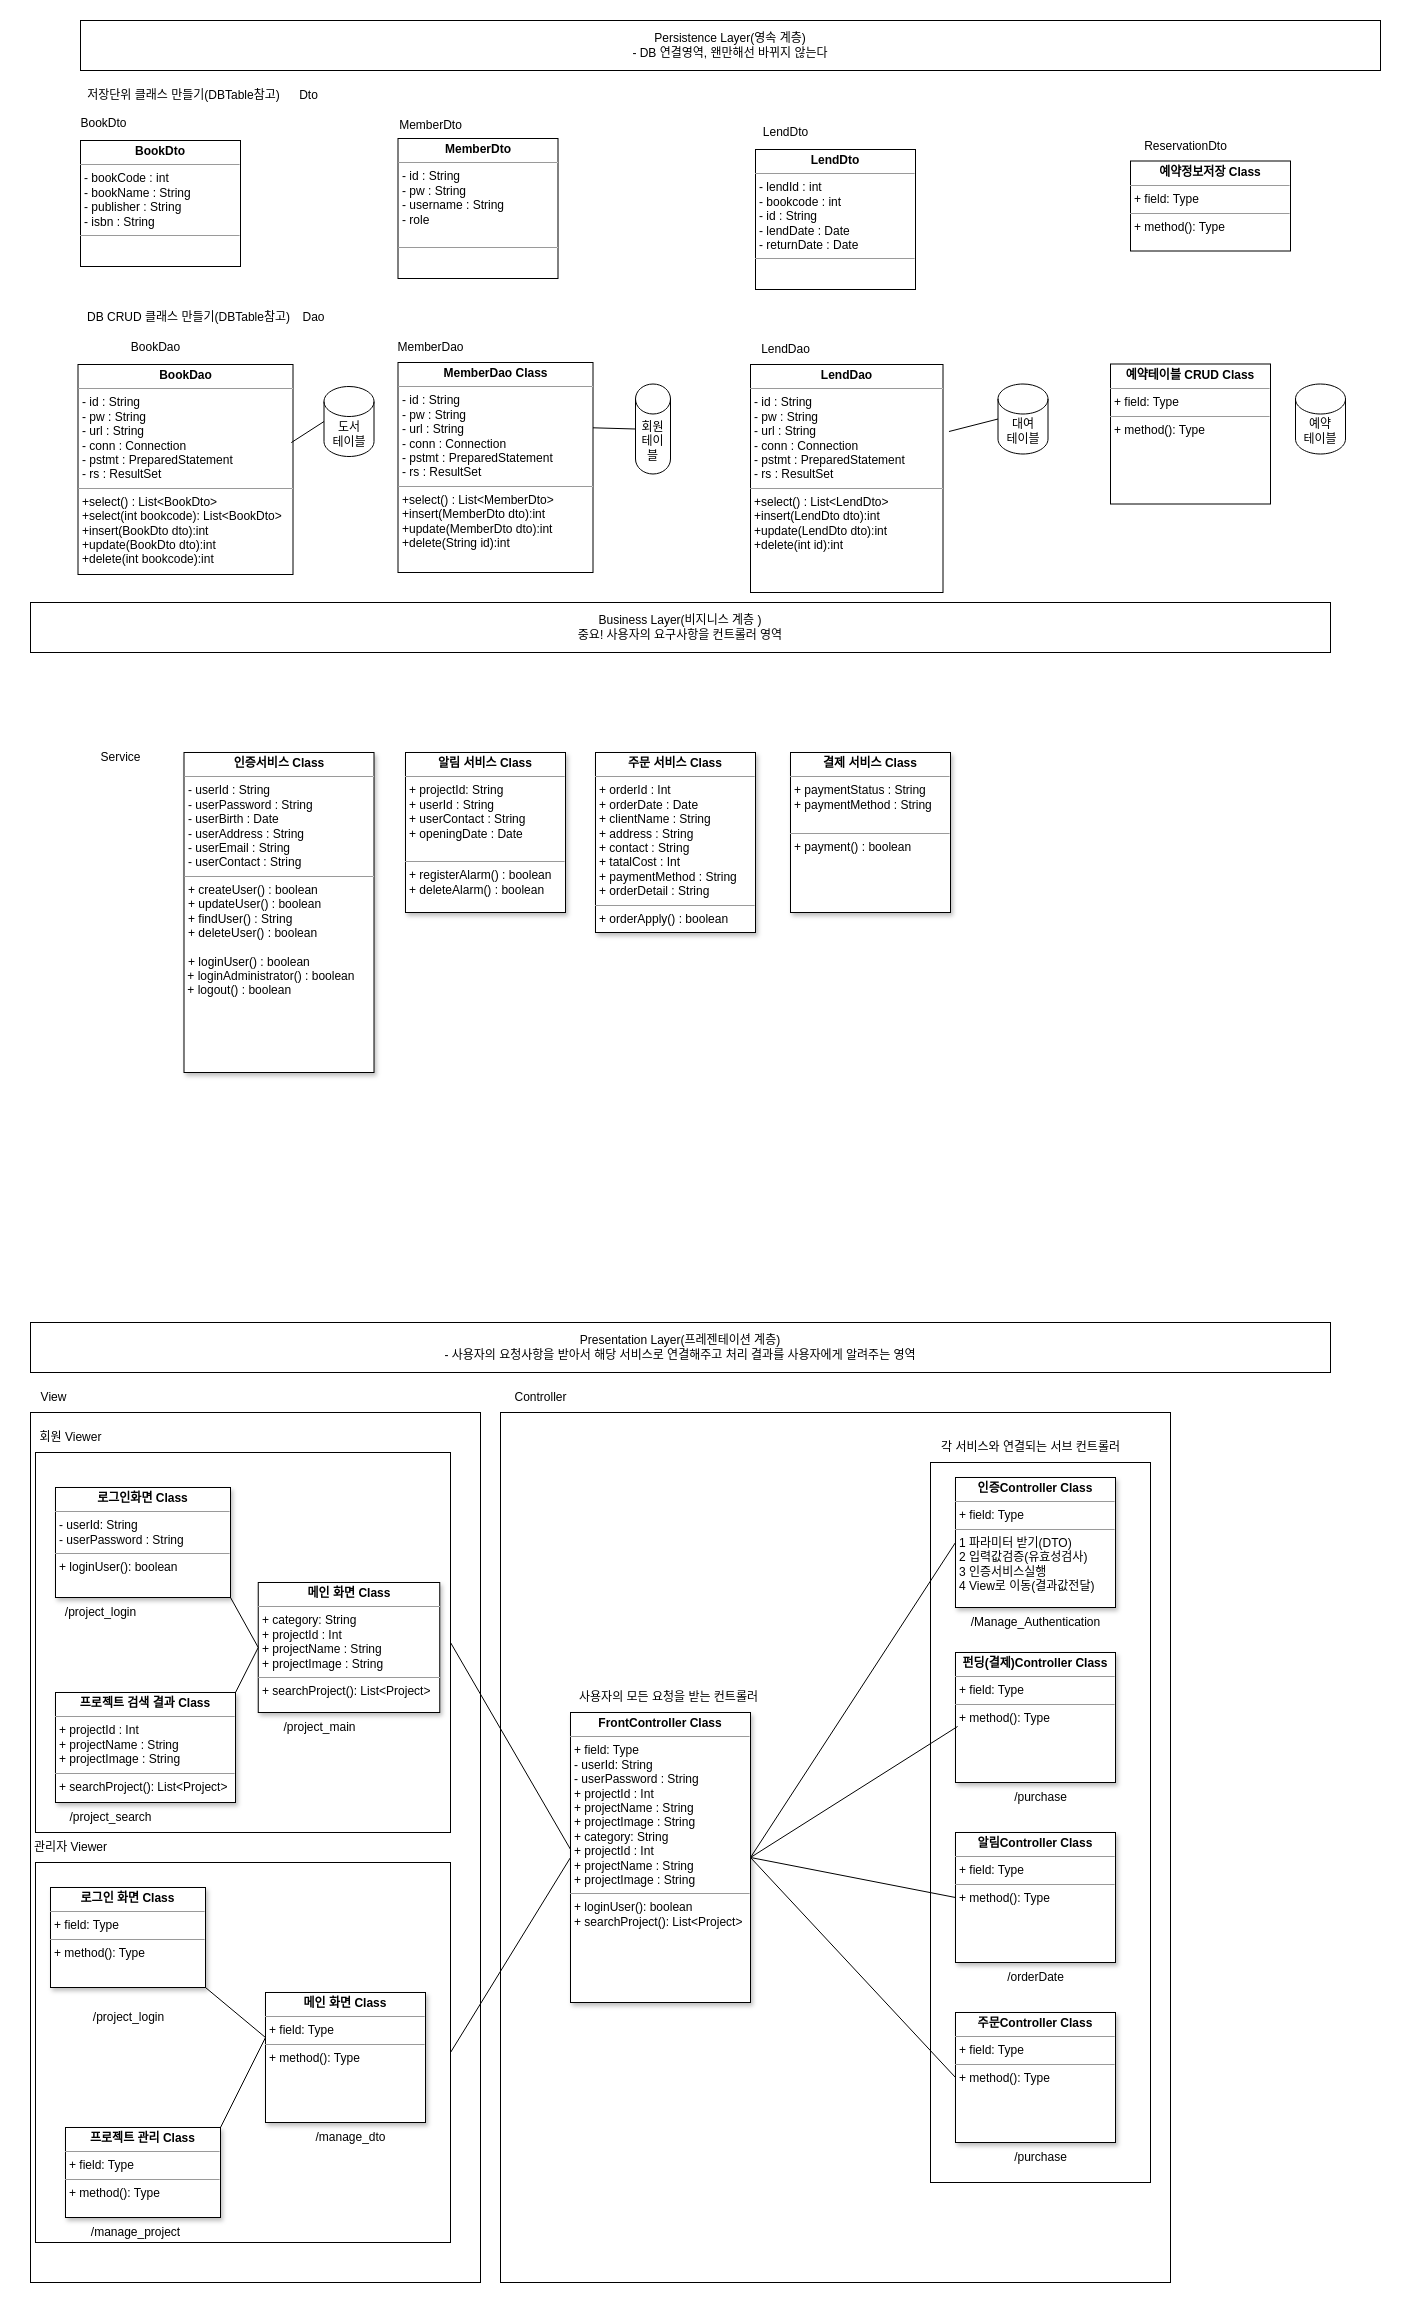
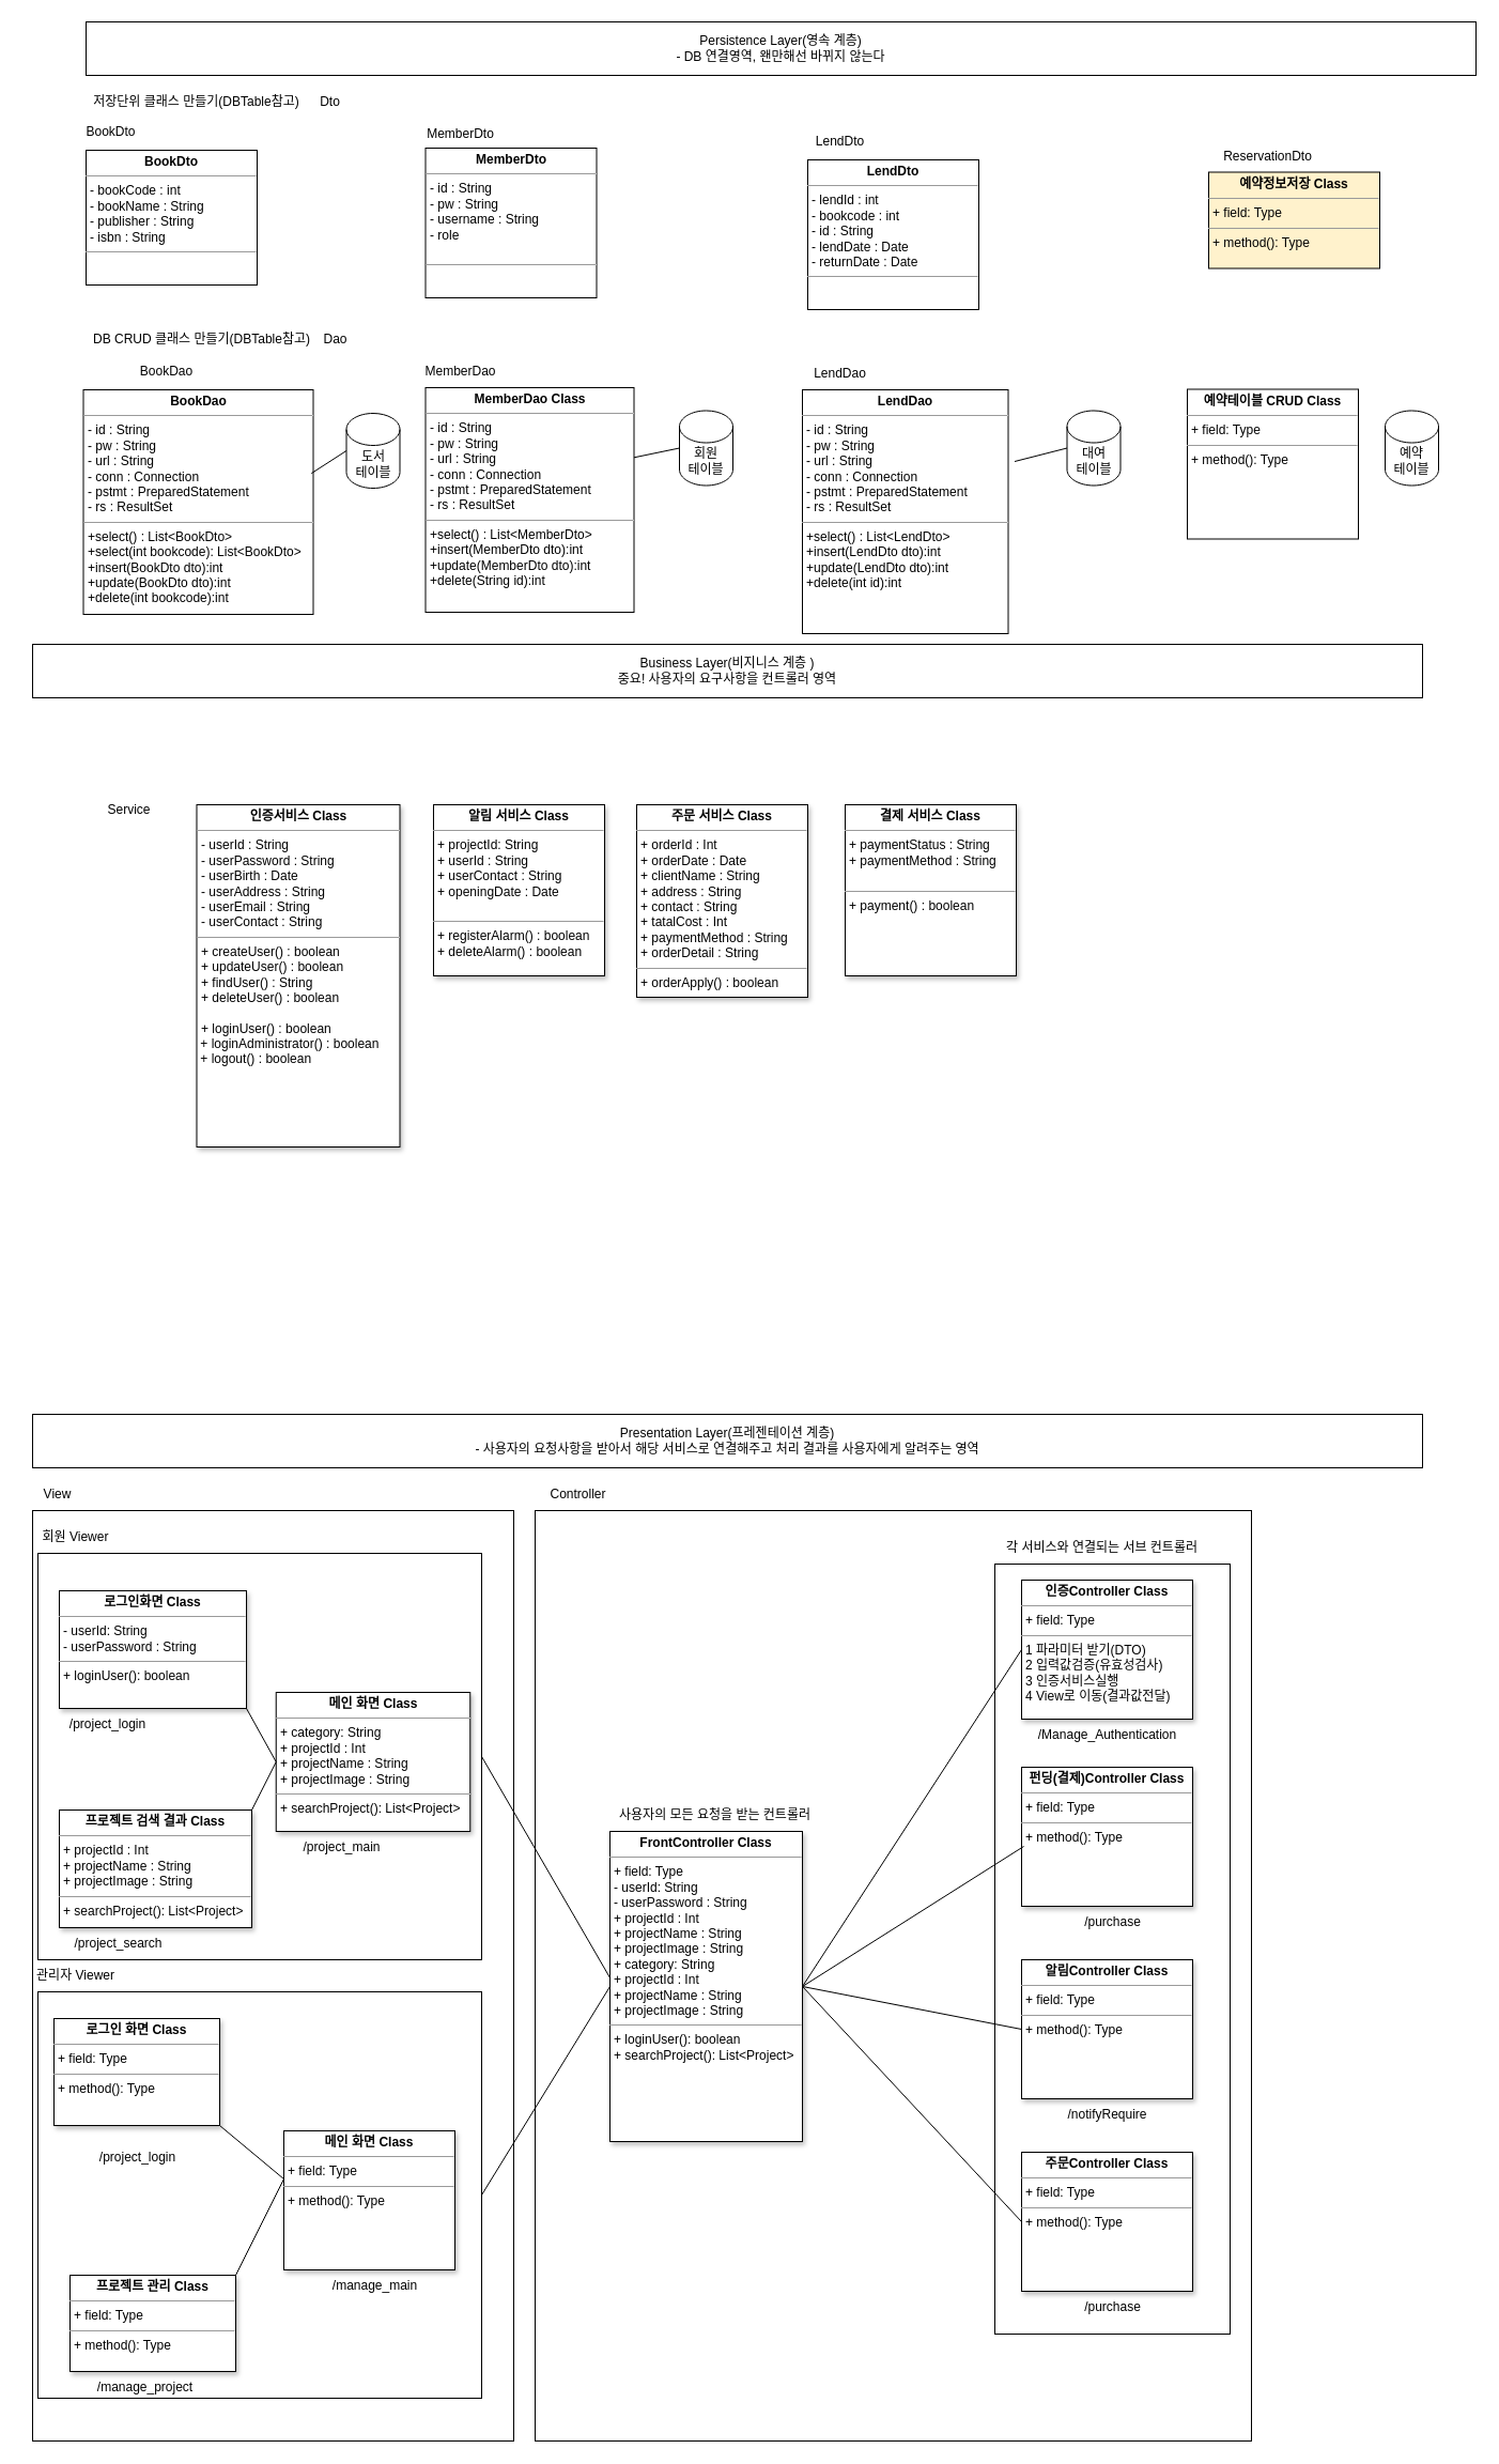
- <mxCell id="6" value="&lt;p style=&quot;margin:0px;margin-top:4px;text-align:center;&quot;&gt;&lt;b&gt;예약정보저장 Class&lt;/b&gt;&lt;/p&gt;&lt;hr size=&quot;1&quot;&gt;&lt;p style=&quot;margin:0px;margin-left:4px;&quot;&gt;+ field: Type&lt;/p&gt;&lt;hr size=&quot;1&quot;&gt;&lt;p style=&quot;margin:0px;margin-left:4px;&quot;&gt;+ method(): Type&lt;/p&gt;" style="verticalAlign=top;align=left;overflow=fill;fontSize=12;fontFamily=Helvetica;html=1;whiteSpace=wrap;" parent="1" vertex="1"><mxGeometry x="1130" y="160.5" width="160" height="90" as="geometry" /></mxCell>
+ <mxCell id="6" value="&lt;p style=&quot;margin:0px;margin-top:4px;text-align:center;&quot;&gt;&lt;b&gt;예약정보저장 Class&lt;/b&gt;&lt;/p&gt;&lt;hr size=&quot;1&quot;&gt;&lt;p style=&quot;margin:0px;margin-left:4px;&quot;&gt;+ field: Type&lt;/p&gt;&lt;hr size=&quot;1&quot;&gt;&lt;p style=&quot;margin:0px;margin-left:4px;&quot;&gt;+ method(): Type&lt;/p&gt;" style="verticalAlign=top;align=left;overflow=fill;fontSize=12;fontFamily=Helvetica;html=1;whiteSpace=wrap;fillColor=#fff2cc;" parent="1" vertex="1"><mxGeometry x="1130" y="160.5" width="160" height="90" as="geometry" /></mxCell>
- <mxCell id="13" value="회원&lt;br&gt;테이블" style="shape=cylinder3;whiteSpace=wrap;html=1;boundedLbl=1;backgroundOutline=1;size=15;" parent="1" vertex="1"><mxGeometry x="635" y="383.5" width="35" height="90" as="geometry" /></mxCell>
+ <mxCell id="13" value="회원&lt;br&gt;테이블" style="shape=cylinder3;whiteSpace=wrap;html=1;boundedLbl=1;backgroundOutline=1;size=15;" parent="1" vertex="1"><mxGeometry x="635" y="383.5" width="50" height="70" as="geometry" /></mxCell>
- <mxCell id="76" value="/orderDate" style="text;html=1;align=center;verticalAlign=middle;resizable=0;points=[];autosize=1;strokeColor=none;fillColor=none;" parent="1" vertex="1"><mxGeometry x="985" y="1962" width="100" height="30" as="geometry" /></mxCell>
+ <mxCell id="76" value="/notifyRequire" style="text;html=1;align=center;verticalAlign=middle;resizable=0;points=[];autosize=1;strokeColor=none;fillColor=none;" parent="1" vertex="1"><mxGeometry x="985" y="1962" width="100" height="30" as="geometry" /></mxCell>
- <mxCell id="71" value="/manage_dto" style="text;html=1;align=center;verticalAlign=middle;resizable=0;points=[];autosize=1;strokeColor=none;fillColor=none;" parent="1" vertex="1"><mxGeometry x="300" y="2122" width="100" height="30" as="geometry" /></mxCell>
+ <mxCell id="71" value="/manage_main" style="text;html=1;align=center;verticalAlign=middle;resizable=0;points=[];autosize=1;strokeColor=none;fillColor=none;" parent="1" vertex="1"><mxGeometry x="300" y="2122" width="100" height="30" as="geometry" /></mxCell>
